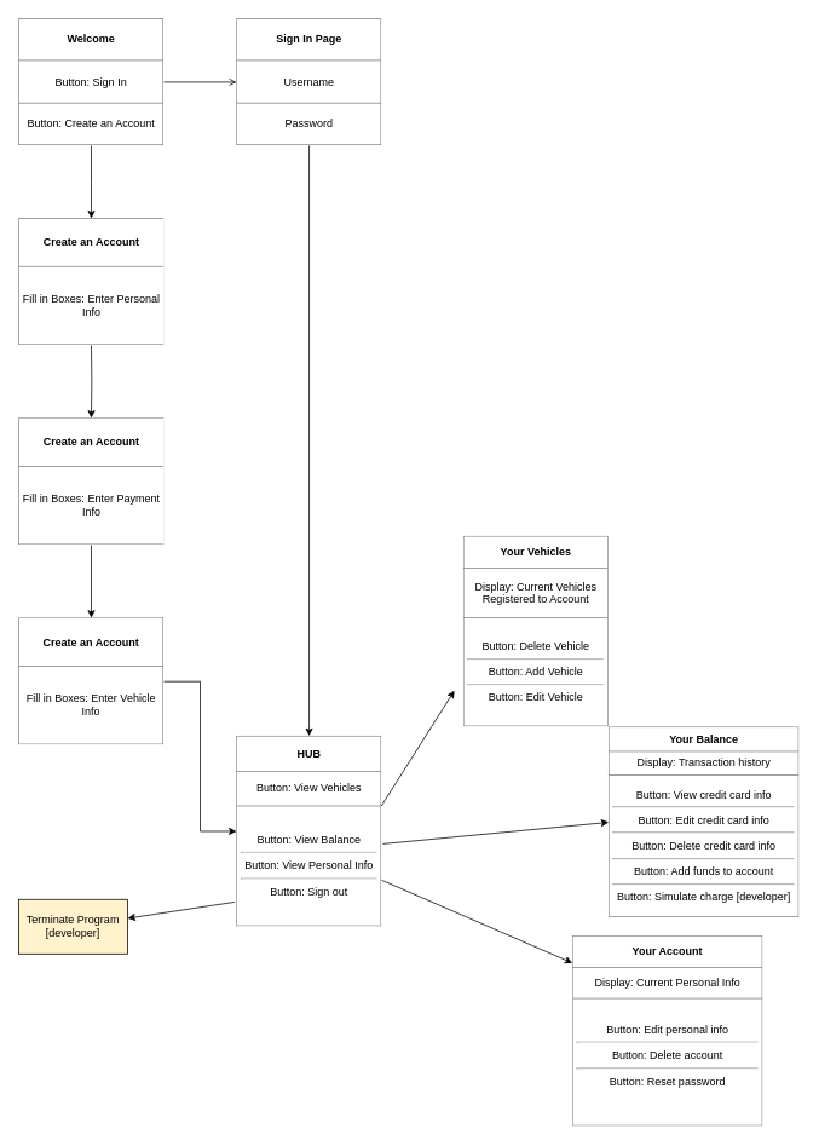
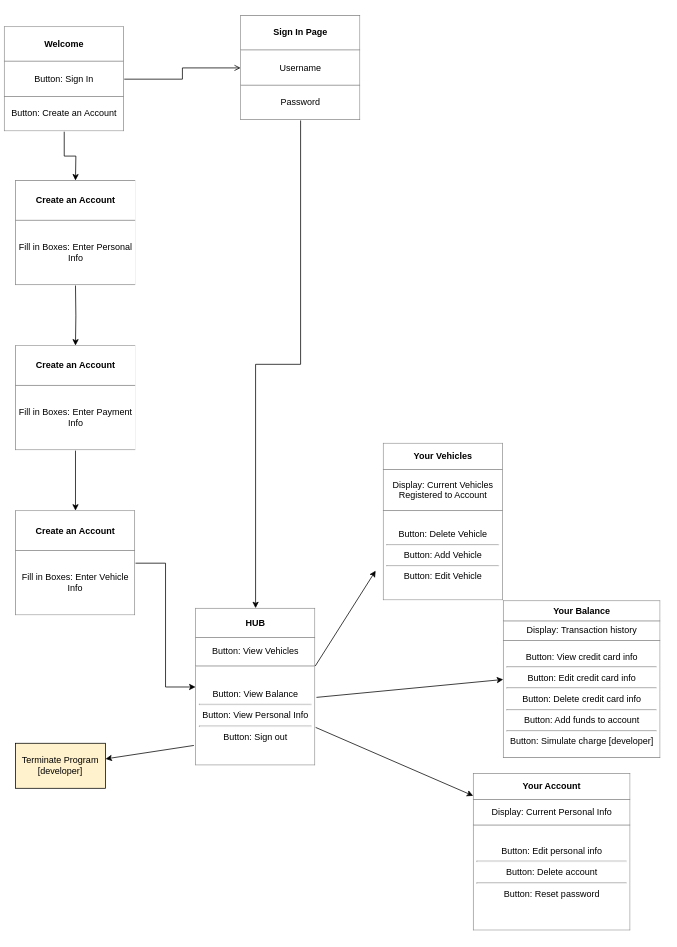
- <mxCell id="4" value="&lt;table border=&quot;1&quot; width=&quot;100%&quot; cellpadding=&quot;4&quot; style=&quot;width: 100% ; height: 100% ; border-collapse: collapse&quot;&gt;&lt;tbody&gt;&lt;tr&gt;&lt;th align=&quot;center&quot;&gt;Welcome&lt;/th&gt;&lt;/tr&gt;&lt;tr&gt;&lt;td align=&quot;center&quot;&gt;Button: Sign In&lt;/td&gt;&lt;/tr&gt;&lt;tr&gt;&lt;td align=&quot;center&quot;&gt;Button: Create an Account&lt;/td&gt;&lt;/tr&gt;&lt;/tbody&gt;&lt;/table&gt;" style="text;html=1;strokeColor=none;fillColor=none;overflow=fill;" parent="1" vertex="1"><mxGeometry x="20" y="20" width="160" height="140" as="geometry" /></mxCell>
+ <mxCell id="4" value="&lt;table border=&quot;1&quot; width=&quot;100%&quot; cellpadding=&quot;4&quot; style=&quot;width: 100% ; height: 100% ; border-collapse: collapse&quot;&gt;&lt;tbody&gt;&lt;tr&gt;&lt;th align=&quot;center&quot;&gt;Welcome&lt;/th&gt;&lt;/tr&gt;&lt;tr&gt;&lt;td align=&quot;center&quot;&gt;Button: Sign In&lt;/td&gt;&lt;/tr&gt;&lt;tr&gt;&lt;td align=&quot;center&quot;&gt;Button: Create an Account&lt;/td&gt;&lt;/tr&gt;&lt;/tbody&gt;&lt;/table&gt;" style="text;html=1;strokeColor=none;fillColor=none;overflow=fill;" parent="1" vertex="1"><mxGeometry x="5" y="35" width="160" height="140" as="geometry" /></mxCell>
- <mxCell id="11" value="&lt;table border=&quot;1&quot; width=&quot;100%&quot; cellpadding=&quot;4&quot; style=&quot;width: 100% ; height: 100% ; border-collapse: collapse&quot;&gt;&lt;tbody&gt;&lt;tr&gt;&lt;th align=&quot;center&quot;&gt;Sign In Page&lt;/th&gt;&lt;/tr&gt;&lt;tr&gt;&lt;td align=&quot;center&quot;&gt;Username&lt;/td&gt;&lt;/tr&gt;&lt;tr&gt;&lt;td align=&quot;center&quot;&gt;Password&lt;/td&gt;&lt;/tr&gt;&lt;/tbody&gt;&lt;/table&gt;" style="text;html=1;strokeColor=none;fillColor=none;overflow=fill;" parent="1" vertex="1"><mxGeometry x="260" y="20" width="160" height="140" as="geometry" /></mxCell>
+ <mxCell id="11" value="&lt;table border=&quot;1&quot; width=&quot;100%&quot; cellpadding=&quot;4&quot; style=&quot;width: 100% ; height: 100% ; border-collapse: collapse&quot;&gt;&lt;tbody&gt;&lt;tr&gt;&lt;th align=&quot;center&quot;&gt;Sign In Page&lt;/th&gt;&lt;/tr&gt;&lt;tr&gt;&lt;td align=&quot;center&quot;&gt;Username&lt;/td&gt;&lt;/tr&gt;&lt;tr&gt;&lt;td align=&quot;center&quot;&gt;Password&lt;/td&gt;&lt;/tr&gt;&lt;/tbody&gt;&lt;/table&gt;" style="text;html=1;strokeColor=none;fillColor=none;overflow=fill;" parent="1" vertex="1"><mxGeometry x="320" y="20" width="160" height="140" as="geometry" /></mxCell>
